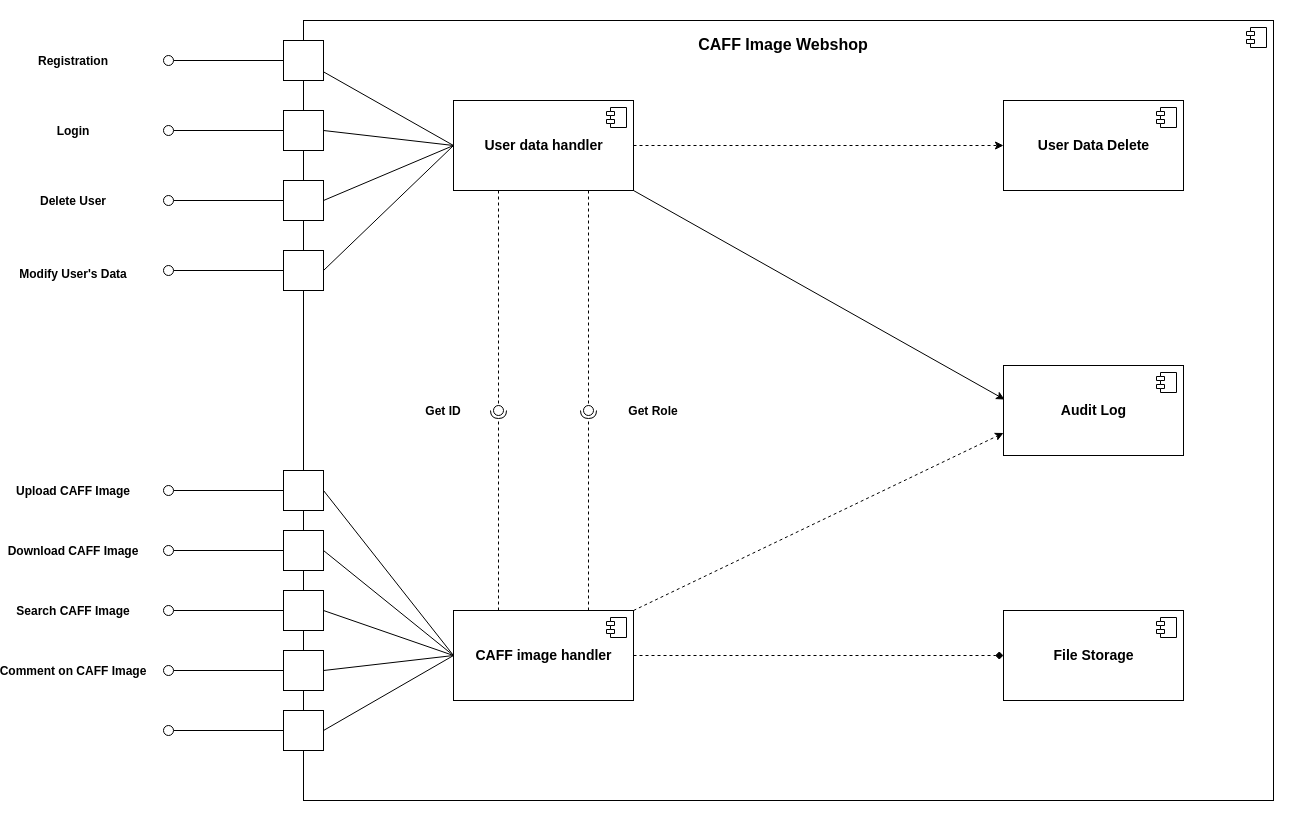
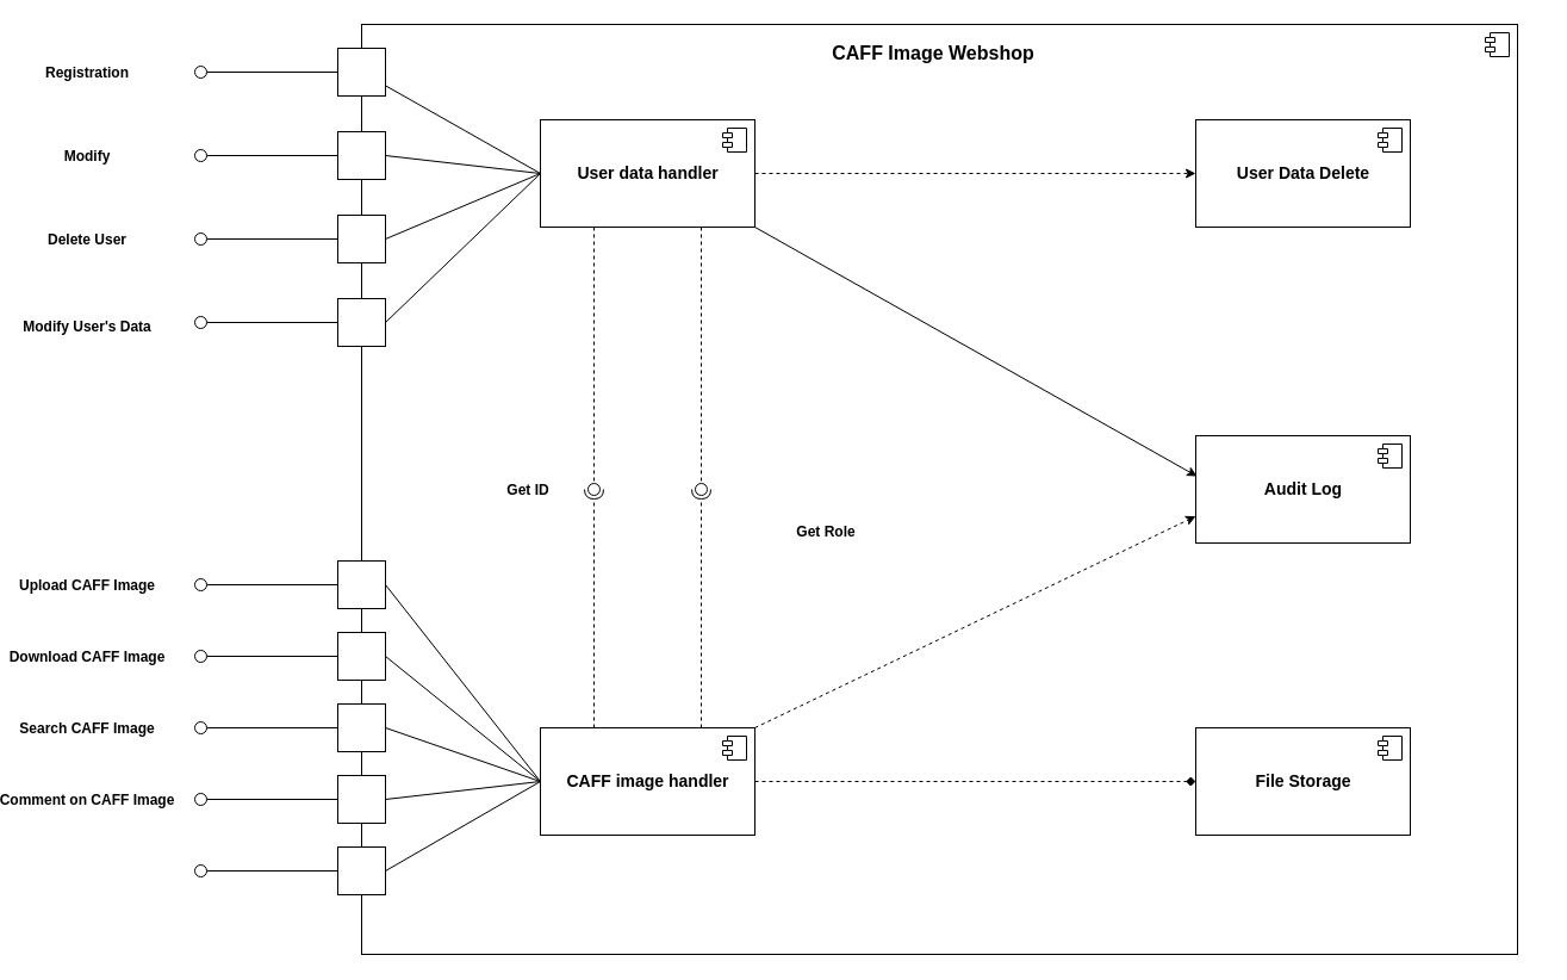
- <mxCell id="68" value="Login" style="text;align=center;fontStyle=1;verticalAlign=middle;spacingLeft=3;spacingRight=3;strokeColor=none;rotatable=0;points=[[0,0.5],[1,0.5]];portConstraint=eastwest;" vertex="1" parent="1"><mxGeometry x="20" y="117" width="80" height="26" as="geometry" /></mxCell>
+ <mxCell id="68" value="Modify" style="text;align=center;fontStyle=1;verticalAlign=middle;spacingLeft=3;spacingRight=3;strokeColor=none;rotatable=0;points=[[0,0.5],[1,0.5]];portConstraint=eastwest;" vertex="1" parent="1"><mxGeometry x="20" y="117" width="80" height="26" as="geometry" /></mxCell>
- <mxCell id="24" value="Get Role" style="text;align=center;fontStyle=1;verticalAlign=middle;spacingLeft=3;spacingRight=3;strokeColor=none;rotatable=0;points=[[0,0.5],[1,0.5]];portConstraint=eastwest;" vertex="1" parent="3"><mxGeometry x="310" y="377" width="80" height="26" as="geometry" /></mxCell>
+ <mxCell id="24" value="Get Role" style="text;align=center;fontStyle=1;verticalAlign=middle;spacingLeft=3;spacingRight=3;strokeColor=none;rotatable=0;points=[[0,0.5],[1,0.5]];portConstraint=eastwest;" vertex="1" parent="3"><mxGeometry x="350" y="412" width="80" height="26" as="geometry" /></mxCell>
